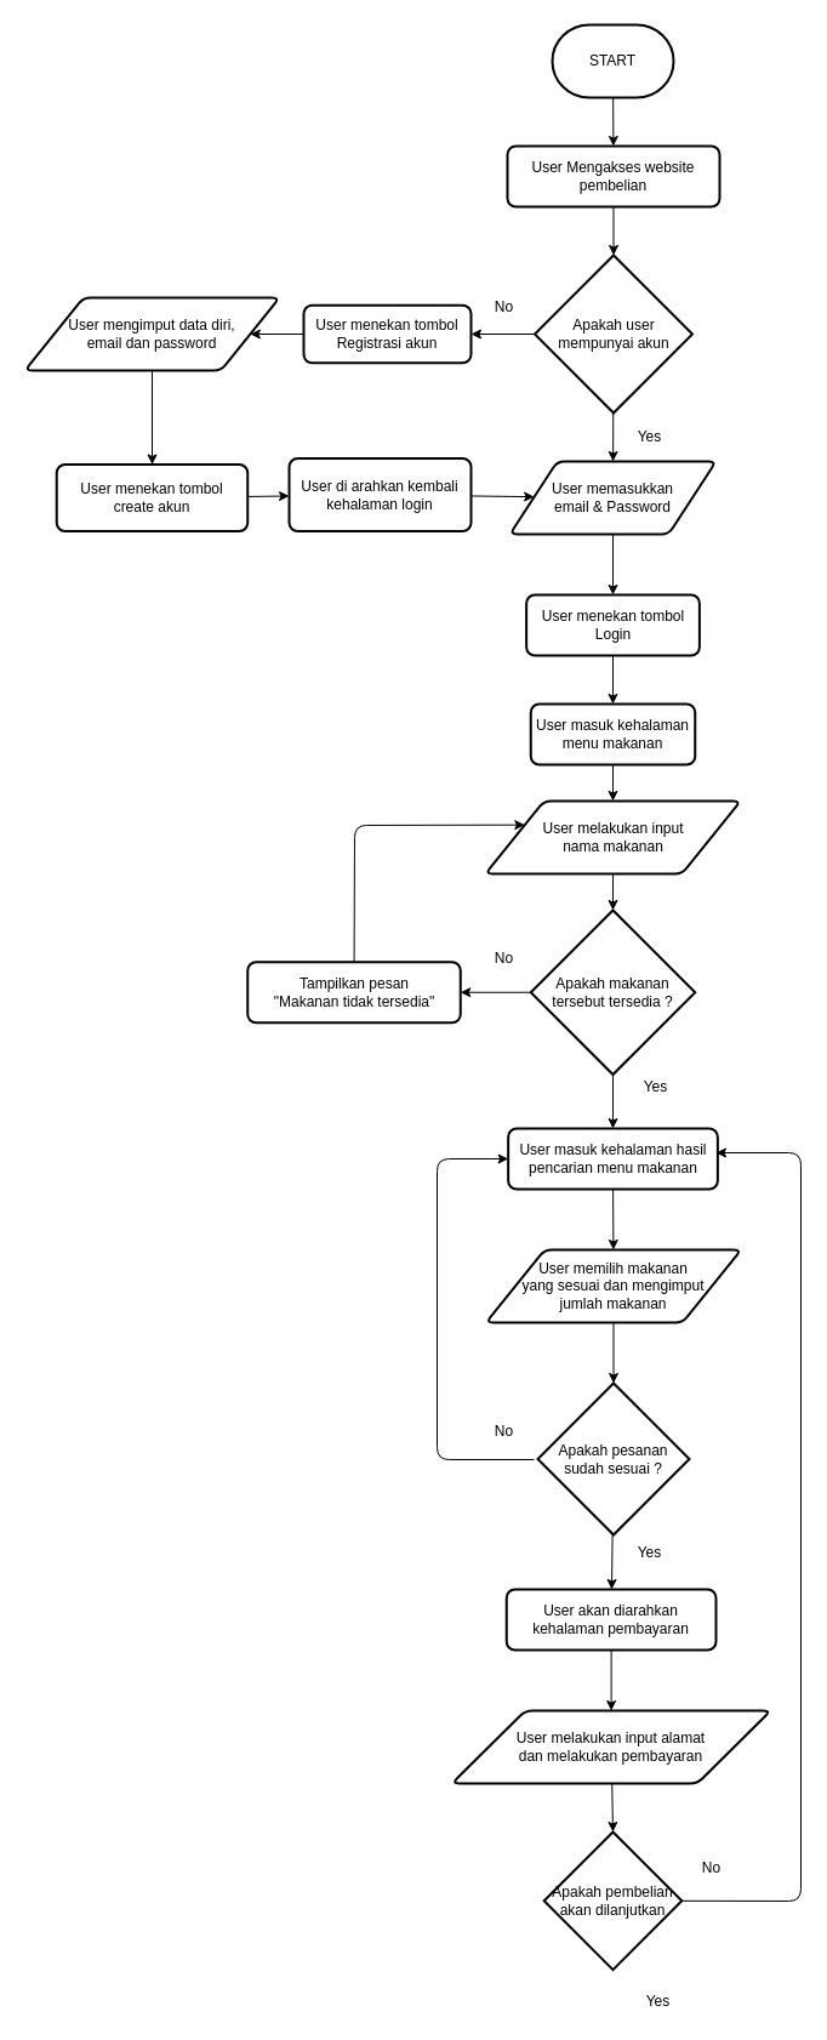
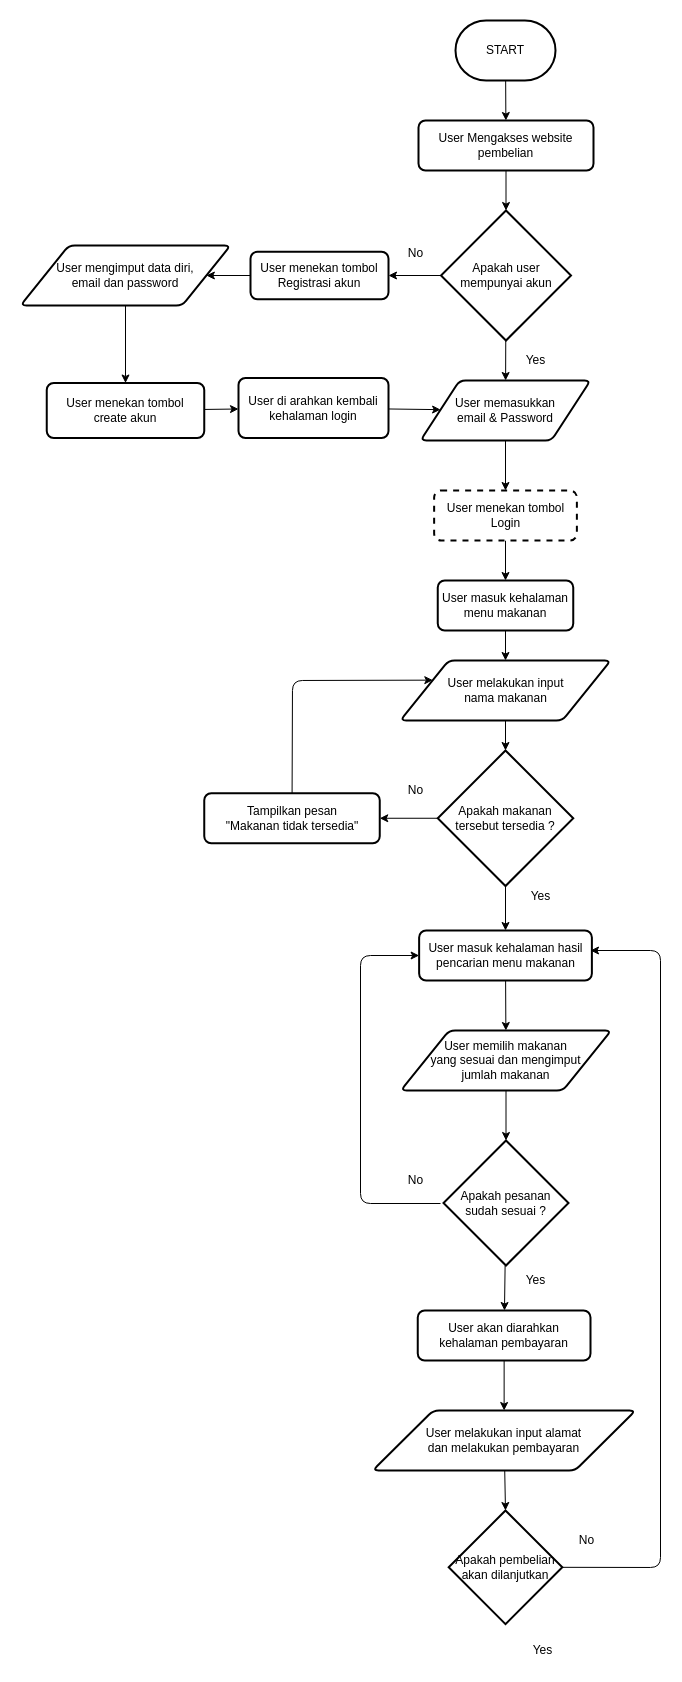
- <mxCell id="16" value="User menekan tombol Login" style="rounded=1;whiteSpace=wrap;html=1;absoluteArcSize=1;arcSize=14;strokeWidth=2;" vertex="1" parent="1"><mxGeometry x="433.63" y="490" width="142.75" height="50" as="geometry" /></mxCell>
+ <mxCell id="16" value="User menekan tombol Login" style="rounded=1;whiteSpace=wrap;html=1;absoluteArcSize=1;arcSize=14;strokeWidth=2;dashed=1;" vertex="1" parent="1"><mxGeometry x="433.63" y="490" width="142.75" height="50" as="geometry" /></mxCell>
